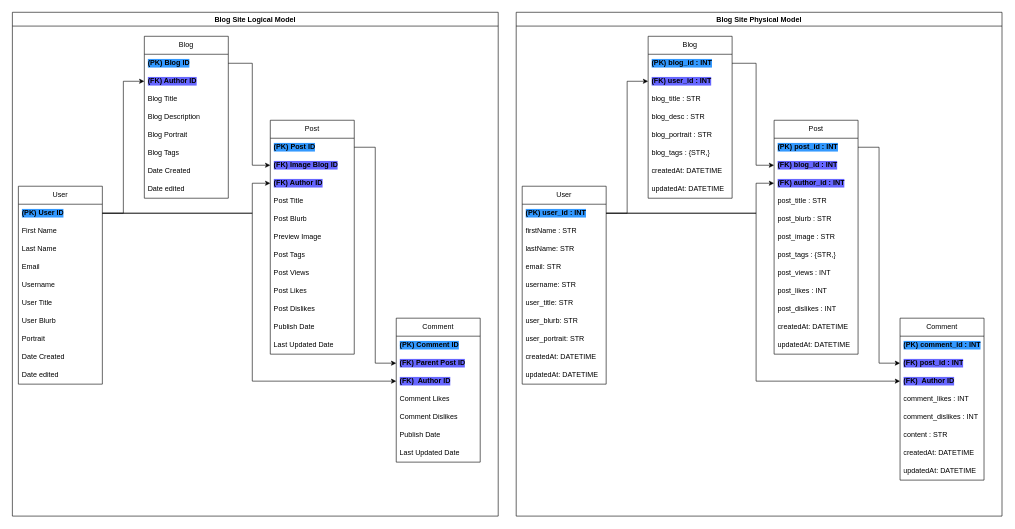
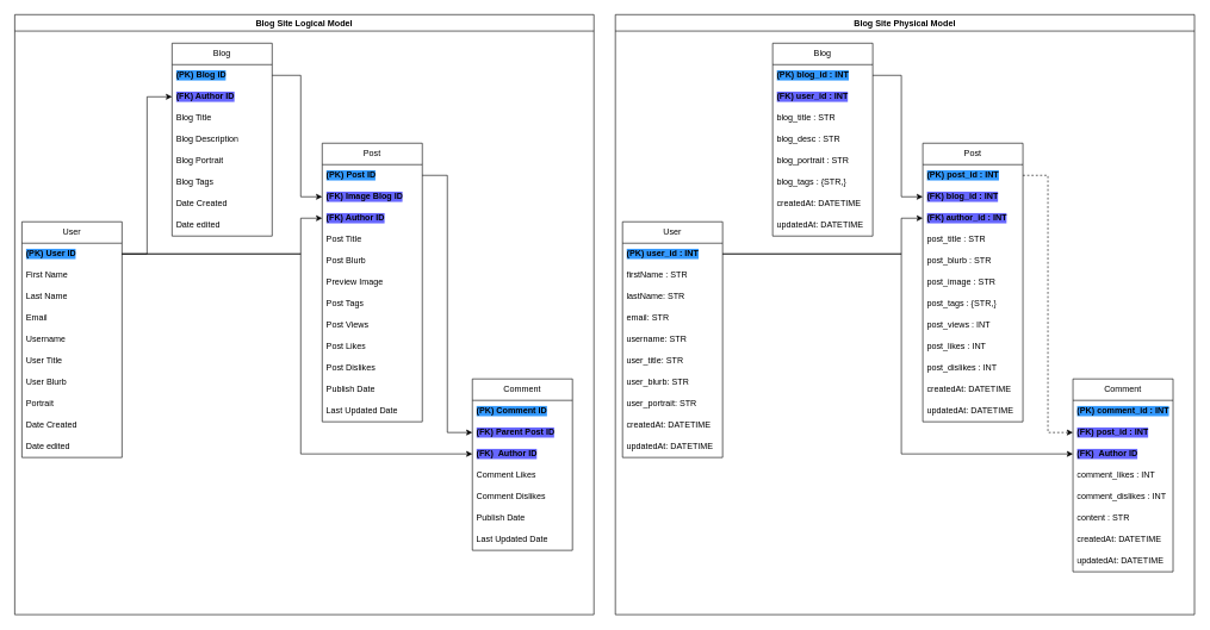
- <mxCell id="93" style="edgeStyle=orthogonalEdgeStyle;rounded=0;orthogonalLoop=1;jettySize=auto;html=1;exitX=1;exitY=0.5;exitDx=0;exitDy=0;entryX=0;entryY=0.5;entryDx=0;entryDy=0;" edge="1" parent="50" source="52" target="86"><mxGeometry relative="1" as="geometry" /></mxCell>
- <mxCell id="98" style="edgeStyle=orthogonalEdgeStyle;rounded=0;orthogonalLoop=1;jettySize=auto;html=1;exitX=1;exitY=0.5;exitDx=0;exitDy=0;entryX=0;entryY=0.5;entryDx=0;entryDy=0;" edge="1" parent="50" source="63" target="77"><mxGeometry relative="1" as="geometry" /></mxCell>
+ <mxCell id="98" style="edgeStyle=orthogonalEdgeStyle;rounded=0;orthogonalLoop=1;jettySize=auto;html=1;exitX=1;exitY=0.5;exitDx=0;exitDy=0;entryX=0;entryY=0.5;entryDx=0;entryDy=0;dashed=1;" edge="1" parent="50" source="63" target="77"><mxGeometry relative="1" as="geometry" /></mxCell>
